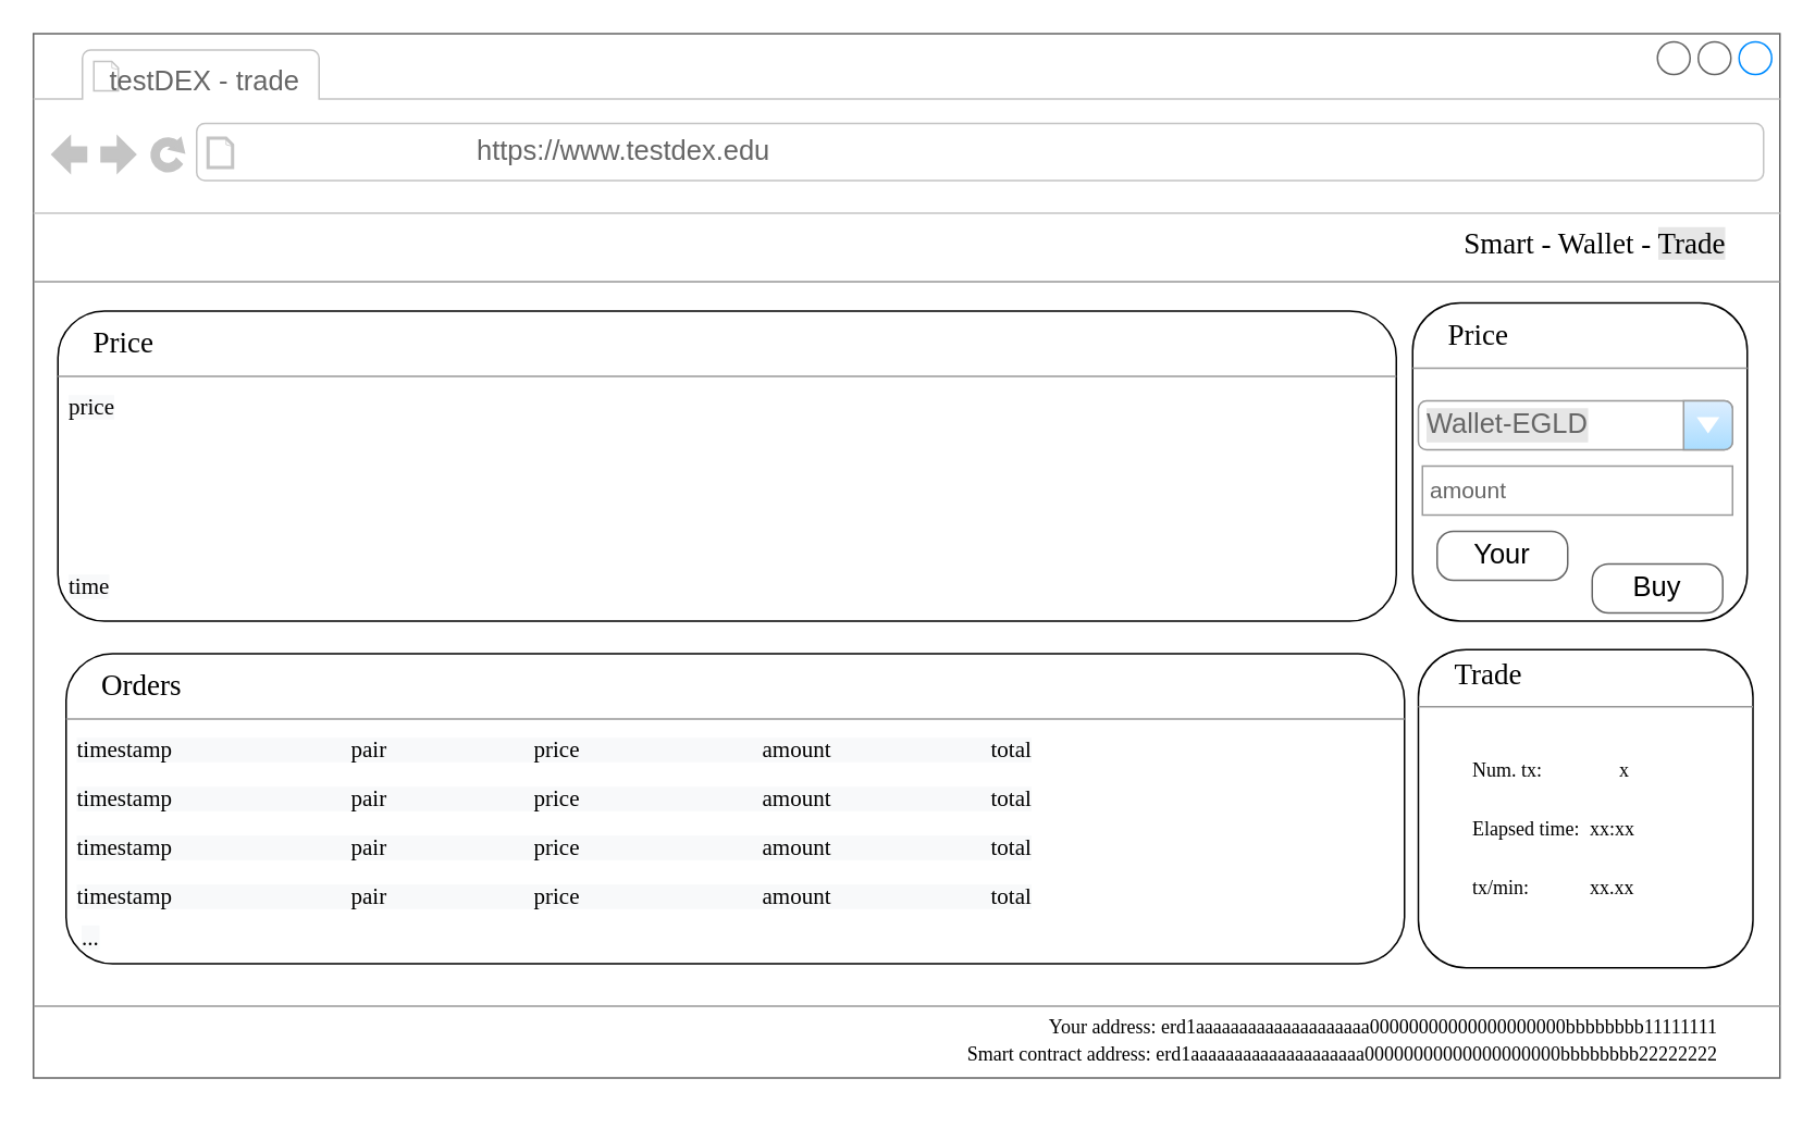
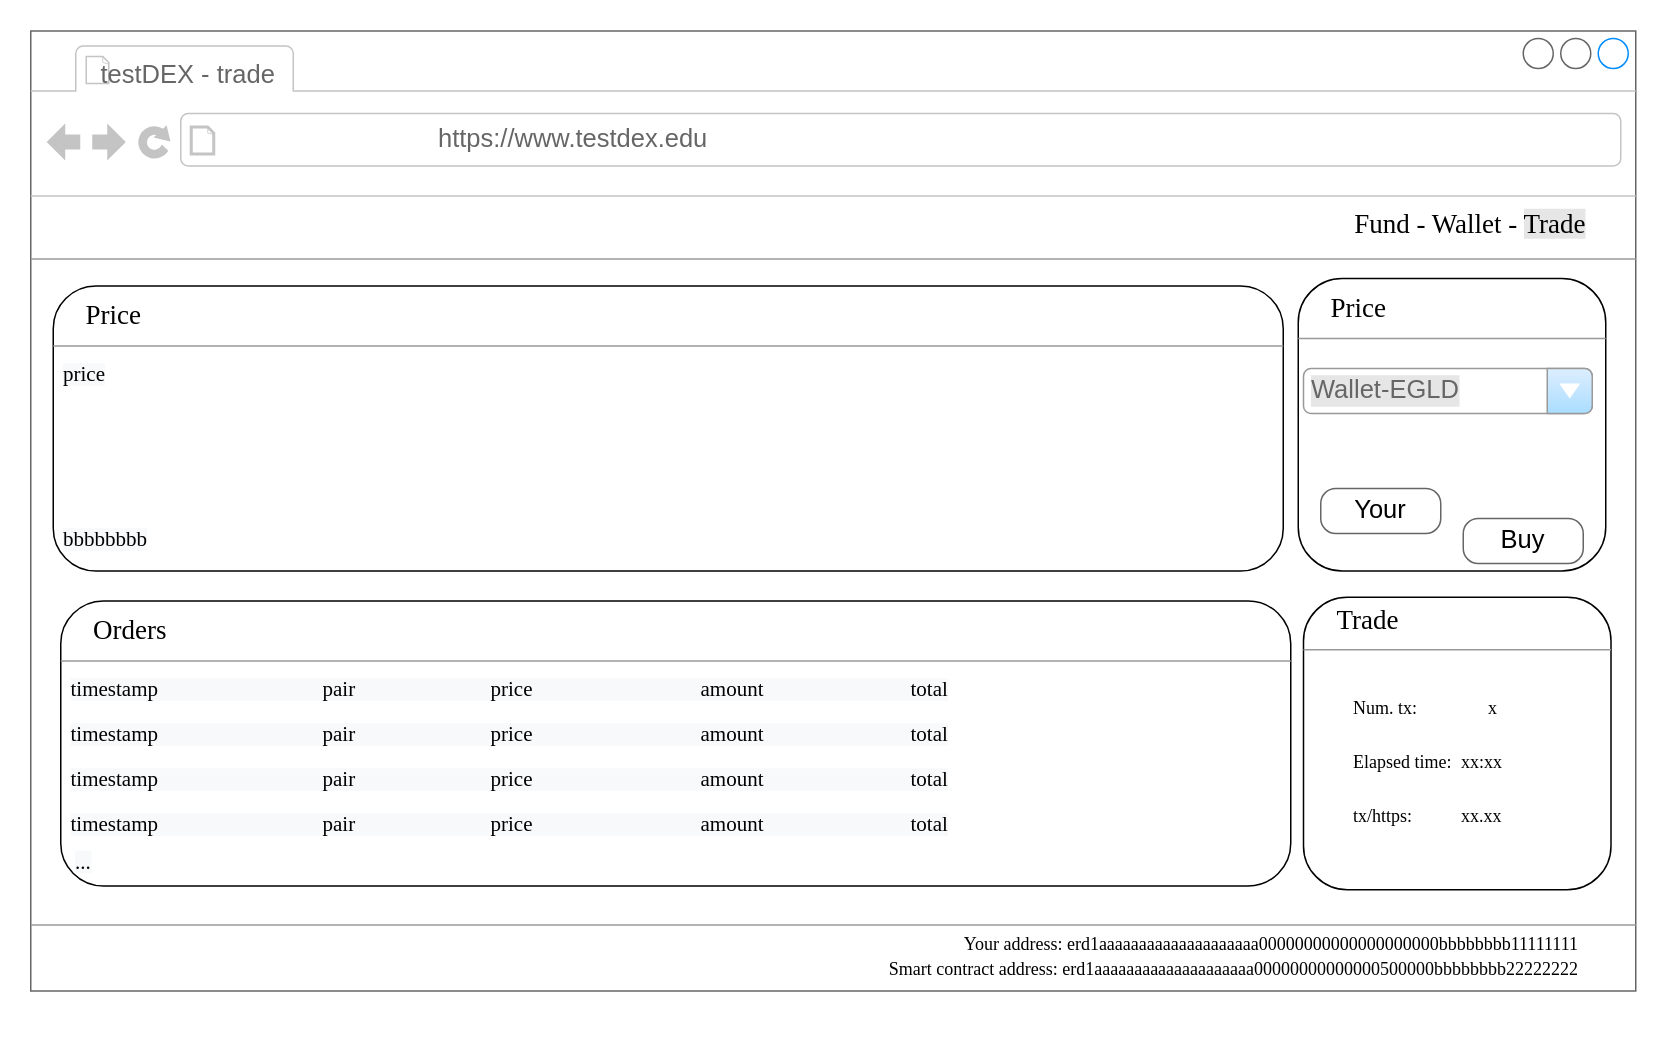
- <mxCell id="5" value="&lt;span style=&quot;font-size: 18px&quot;&gt;&lt;span style=&quot;background-color: rgb(255 , 255 , 255)&quot;&gt;Smart&lt;/span&gt; - &lt;span style=&quot;background-color: rgb(255 , 255 , 255)&quot;&gt;Wallet&lt;/span&gt; - &lt;span style=&quot;background-color: rgb(230 , 230 , 230)&quot;&gt;Trade&lt;/span&gt;&lt;/span&gt;" style="text;html=1;points=[];align=right;verticalAlign=top;spacingTop=-4;fontSize=30;fontFamily=Verdana" parent="2" vertex="1"><mxGeometry x="698" y="104" width="340" height="50" as="geometry" /></mxCell>
+ <mxCell id="5" value="&lt;span style=&quot;font-size: 18px&quot;&gt;&lt;span style=&quot;background-color: rgb(255 , 255 , 255)&quot;&gt;Fund&lt;/span&gt; - &lt;span style=&quot;background-color: rgb(255 , 255 , 255)&quot;&gt;Wallet&lt;/span&gt; - &lt;span style=&quot;background-color: rgb(230 , 230 , 230)&quot;&gt;Trade&lt;/span&gt;&lt;/span&gt;" style="text;html=1;points=[];align=right;verticalAlign=top;spacingTop=-4;fontSize=30;fontFamily=Verdana" parent="2" vertex="1"><mxGeometry x="698" y="104" width="340" height="50" as="geometry" /></mxCell>
- <mxCell id="20" value="amount" style="strokeWidth=1;shadow=0;dashed=0;align=center;html=1;shape=mxgraph.mockup.forms.rrect;fillColor=#ffffff;rSize=0;fontColor=#666666;align=left;spacingLeft=3;strokeColor=#999999;labelBackgroundColor=#FFFFFF;fontSize=14;" parent="2" vertex="1"><mxGeometry x="851" y="265" width="190" height="30" as="geometry" /></mxCell>
- <mxCell id="11" value="&lt;span style=&quot;color: rgb(0 , 0 , 0) ; font-family: &amp;#34;verdana&amp;#34; ; font-size: 14px ; font-style: normal ; font-weight: 400 ; letter-spacing: normal ; text-align: right ; text-indent: 0px ; text-transform: none ; word-spacing: 0px ; background-color: rgb(248 , 249 , 250) ; display: inline ; float: none&quot;&gt;time&lt;br&gt;&lt;/span&gt;" style="text;whiteSpace=wrap;html=1;fontSize=12;" parent="2" vertex="1"><mxGeometry x="20" y="325" width="100" height="30" as="geometry" /></mxCell>
+ <mxCell id="11" value="&lt;span style=&quot;color: rgb(0 , 0 , 0) ; font-family: &amp;#34;verdana&amp;#34; ; font-size: 14px ; font-style: normal ; font-weight: 400 ; letter-spacing: normal ; text-align: right ; text-indent: 0px ; text-transform: none ; word-spacing: 0px ; background-color: rgb(248 , 249 , 250) ; display: inline ; float: none&quot;&gt;bbbbbbbb&lt;br&gt;&lt;/span&gt;" style="text;whiteSpace=wrap;html=1;fontSize=12;" parent="2" vertex="1"><mxGeometry x="20" y="325" width="100" height="30" as="geometry" /></mxCell>
- <mxCell id="35" value="&lt;font style=&quot;font-size: 12px&quot;&gt;Num. tx:&lt;span style=&quot;white-space: pre&quot;&gt;&#09;&lt;/span&gt;&lt;span style=&quot;white-space: pre&quot;&gt;&#09;&amp;nbsp;&lt;/span&gt;&amp;nbsp; &amp;nbsp;&amp;nbsp;&amp;nbsp;x&lt;br&gt;Elapsed time: &lt;span style=&quot;white-space: pre&quot;&gt;&#09;&lt;/span&gt;xx:xx&lt;br&gt;tx/min: &lt;span style=&quot;white-space: pre&quot;&gt;&#09;&lt;/span&gt;&lt;span style=&quot;white-space: pre&quot;&gt;&#09;&lt;/span&gt;xx.xx&lt;br&gt;&lt;br&gt;&lt;/font&gt;" style="text;html=1;points=[];align=left;verticalAlign=top;spacingTop=-4;fontSize=30;fontFamily=Verdana" vertex="1" parent="2"><mxGeometry x="879.5" y="425" width="143" height="120" as="geometry" /></mxCell>
+ <mxCell id="35" value="&lt;font style=&quot;font-size: 12px&quot;&gt;Num. tx:&lt;span style=&quot;white-space: pre&quot;&gt;&#09;&lt;/span&gt;&lt;span style=&quot;white-space: pre&quot;&gt;&#09;&amp;nbsp;&lt;/span&gt;&amp;nbsp; &amp;nbsp;&amp;nbsp;&amp;nbsp;x&lt;br&gt;Elapsed time: &lt;span style=&quot;white-space: pre&quot;&gt;&#09;&lt;/span&gt;xx:xx&lt;br&gt;tx/https: &lt;span style=&quot;white-space: pre&quot;&gt;&#09;&lt;/span&gt;&lt;span style=&quot;white-space: pre&quot;&gt;&#09;&lt;/span&gt;xx.xx&lt;br&gt;&lt;br&gt;&lt;/font&gt;" style="text;html=1;points=[];align=left;verticalAlign=top;spacingTop=-4;fontSize=30;fontFamily=Verdana" vertex="1" parent="2"><mxGeometry x="879.5" y="425" width="143" height="120" as="geometry" /></mxCell>
- <mxCell id="38" value="&lt;font style=&quot;font-size: 12px&quot;&gt;Smart contract address: erd1aaaaaaaaaaaaaaaaaaaa00000000000000000000bbbbbbbb22222222&lt;/font&gt;" style="text;html=1;points=[];align=right;verticalAlign=top;spacingTop=-4;fontSize=30;fontFamily=Verdana" parent="1" vertex="1"><mxGeometry x="510" y="619" width="543" height="50" as="geometry" /></mxCell>
+ <mxCell id="38" value="&lt;font style=&quot;font-size: 12px&quot;&gt;Smart contract address: erd1aaaaaaaaaaaaaaaaaaaa00000000000000500000bbbbbbbb22222222&lt;/font&gt;" style="text;html=1;points=[];align=right;verticalAlign=top;spacingTop=-4;fontSize=30;fontFamily=Verdana" parent="1" vertex="1"><mxGeometry x="510" y="619" width="543" height="50" as="geometry" /></mxCell>
